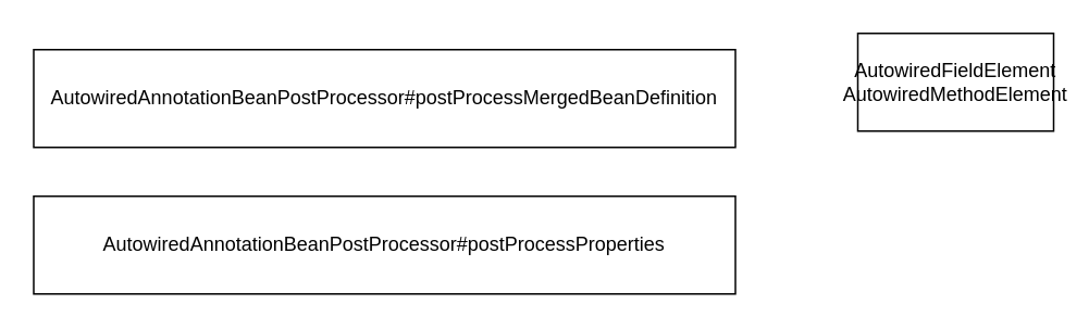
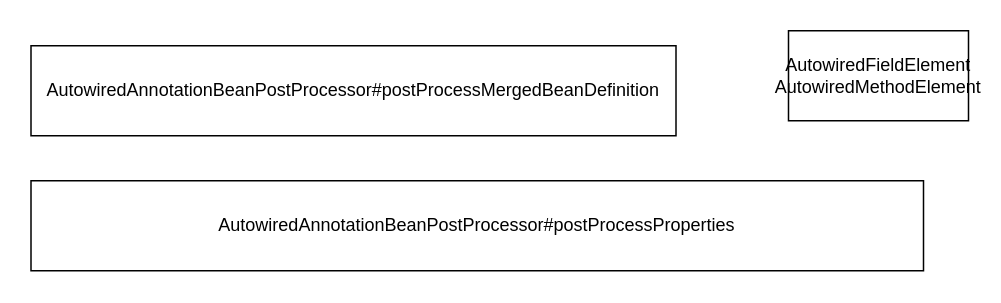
- <mxCell id="3" value="AutowiredAnnotationBeanPostProcessor#postProcessProperties" style="rounded=0;whiteSpace=wrap;html=1;" vertex="1" parent="1"><mxGeometry x="20" y="120" width="430" height="60" as="geometry" /></mxCell>
+ <mxCell id="3" value="AutowiredAnnotationBeanPostProcessor#postProcessProperties" style="rounded=0;whiteSpace=wrap;html=1;" vertex="1" parent="1"><mxGeometry x="20" y="120" width="595" height="60" as="geometry" /></mxCell>
